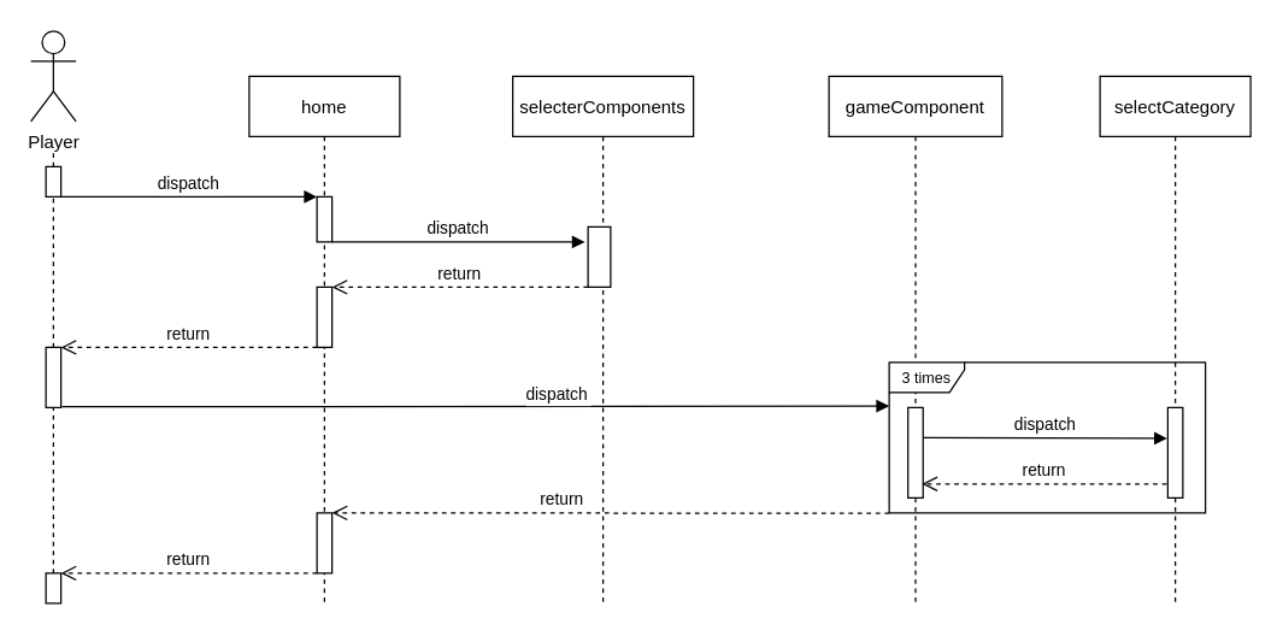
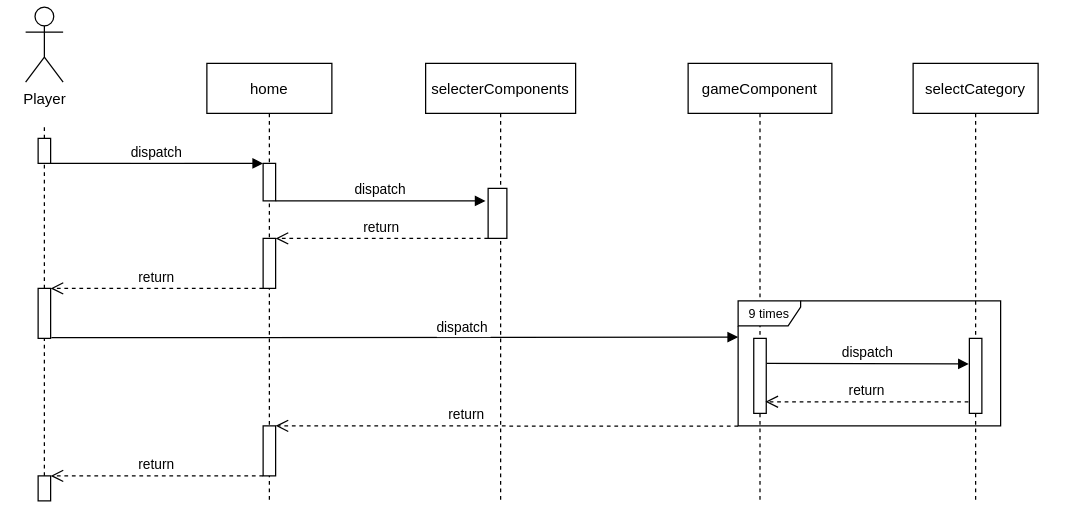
- <mxCell id="7" value="Player" style="shape=umlActor;verticalLabelPosition=bottom;verticalAlign=top;html=1;outlineConnect=0;" parent="1" vertex="1"><mxGeometry x="20" y="20" width="30" height="60" as="geometry" /></mxCell>
+ <mxCell id="7" value="Player" style="shape=umlActor;verticalLabelPosition=bottom;verticalAlign=top;html=1;outlineConnect=0;" parent="1" vertex="1"><mxGeometry x="20" y="5" width="30" height="60" as="geometry" /></mxCell>
- <mxCell id="25" value="&lt;font style=&quot;font-size: 10px;&quot;&gt;3 times&lt;/font&gt;" style="shape=umlFrame;whiteSpace=wrap;html=1;width=50;height=20;" vertex="1" parent="1"><mxGeometry x="590" y="240" width="210" height="100" as="geometry" /></mxCell>
+ <mxCell id="25" value="&lt;font style=&quot;font-size: 10px;&quot;&gt;9 times&lt;/font&gt;" style="shape=umlFrame;whiteSpace=wrap;html=1;width=50;height=20;" vertex="1" parent="1"><mxGeometry x="590" y="240" width="210" height="100" as="geometry" /></mxCell>
